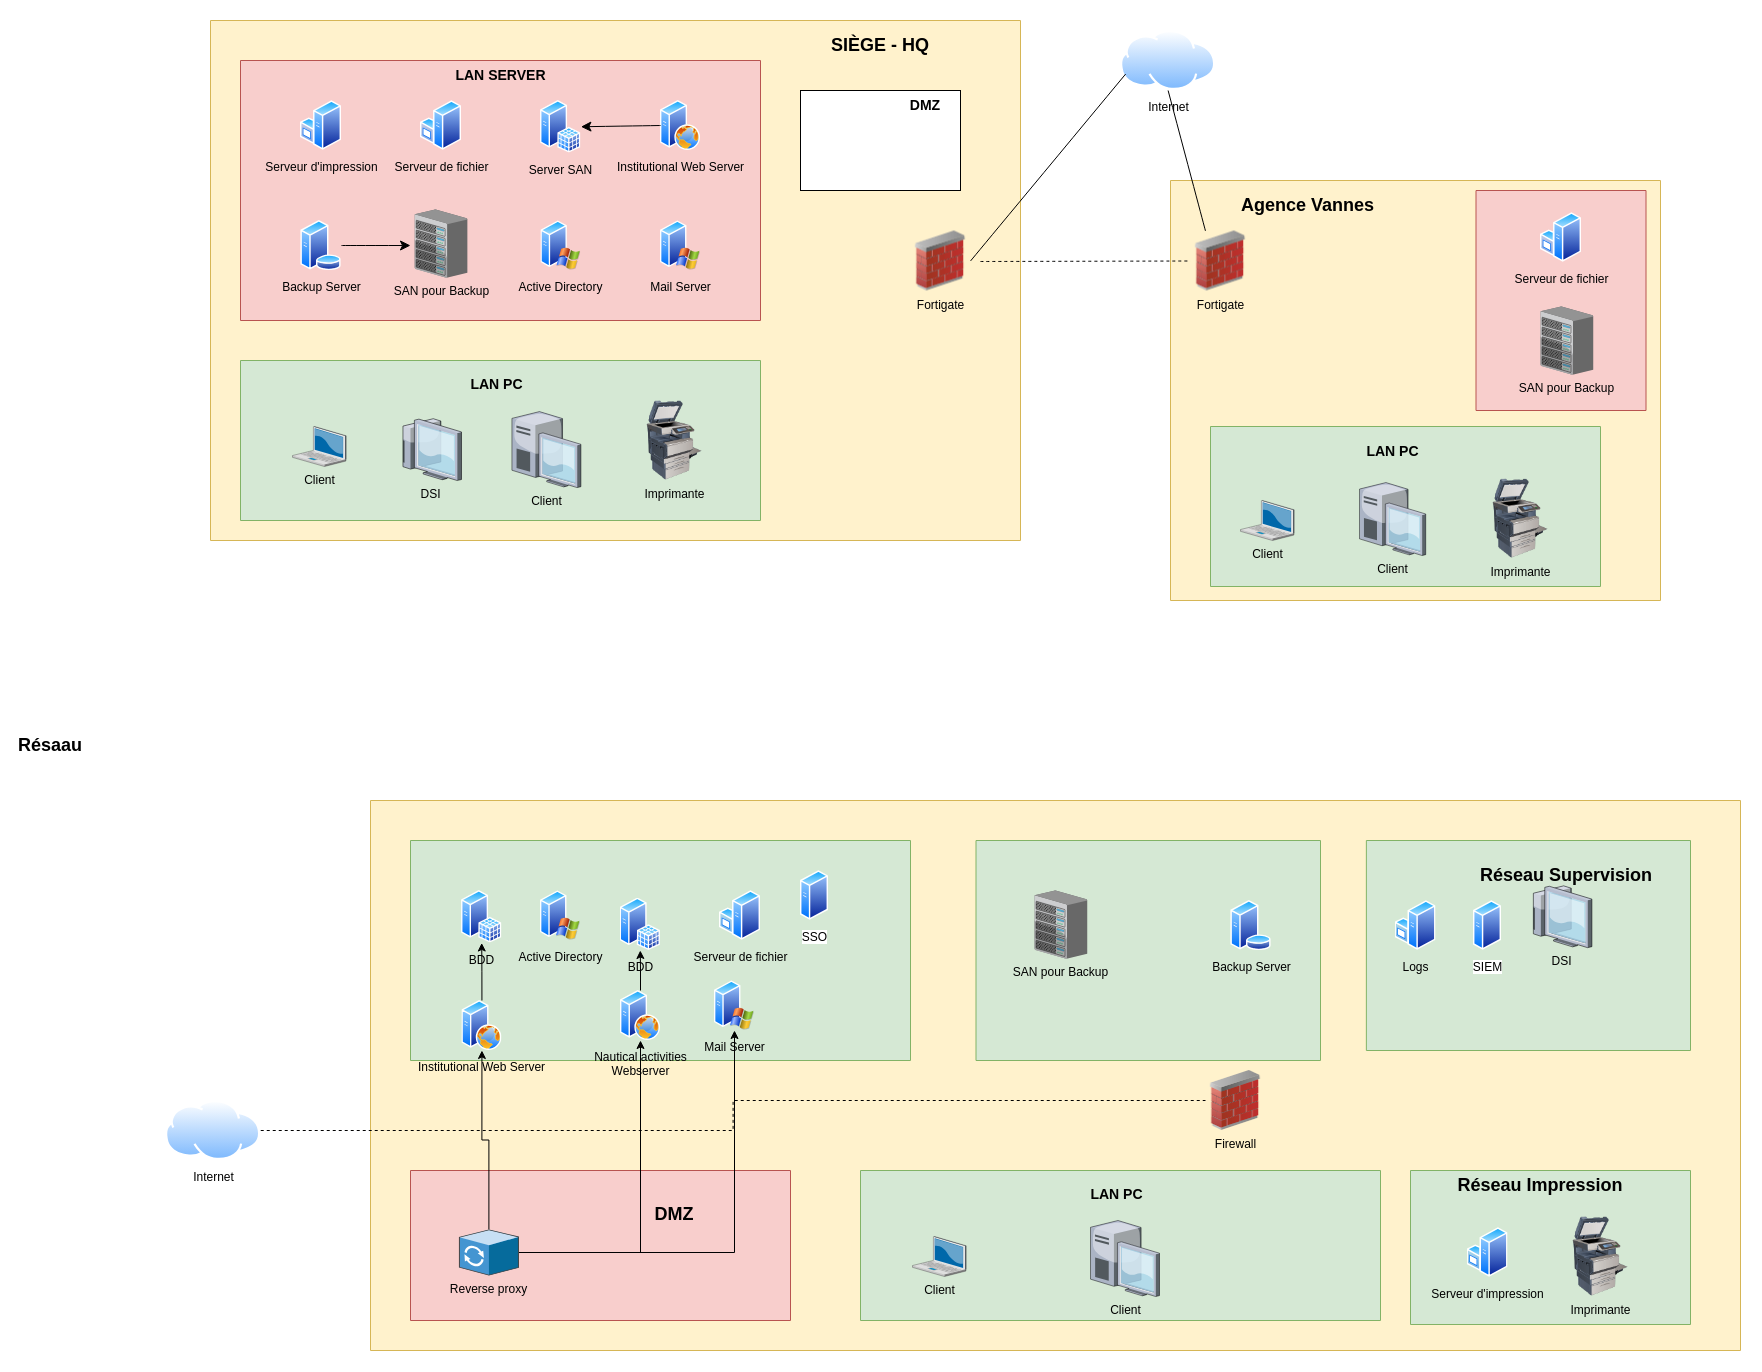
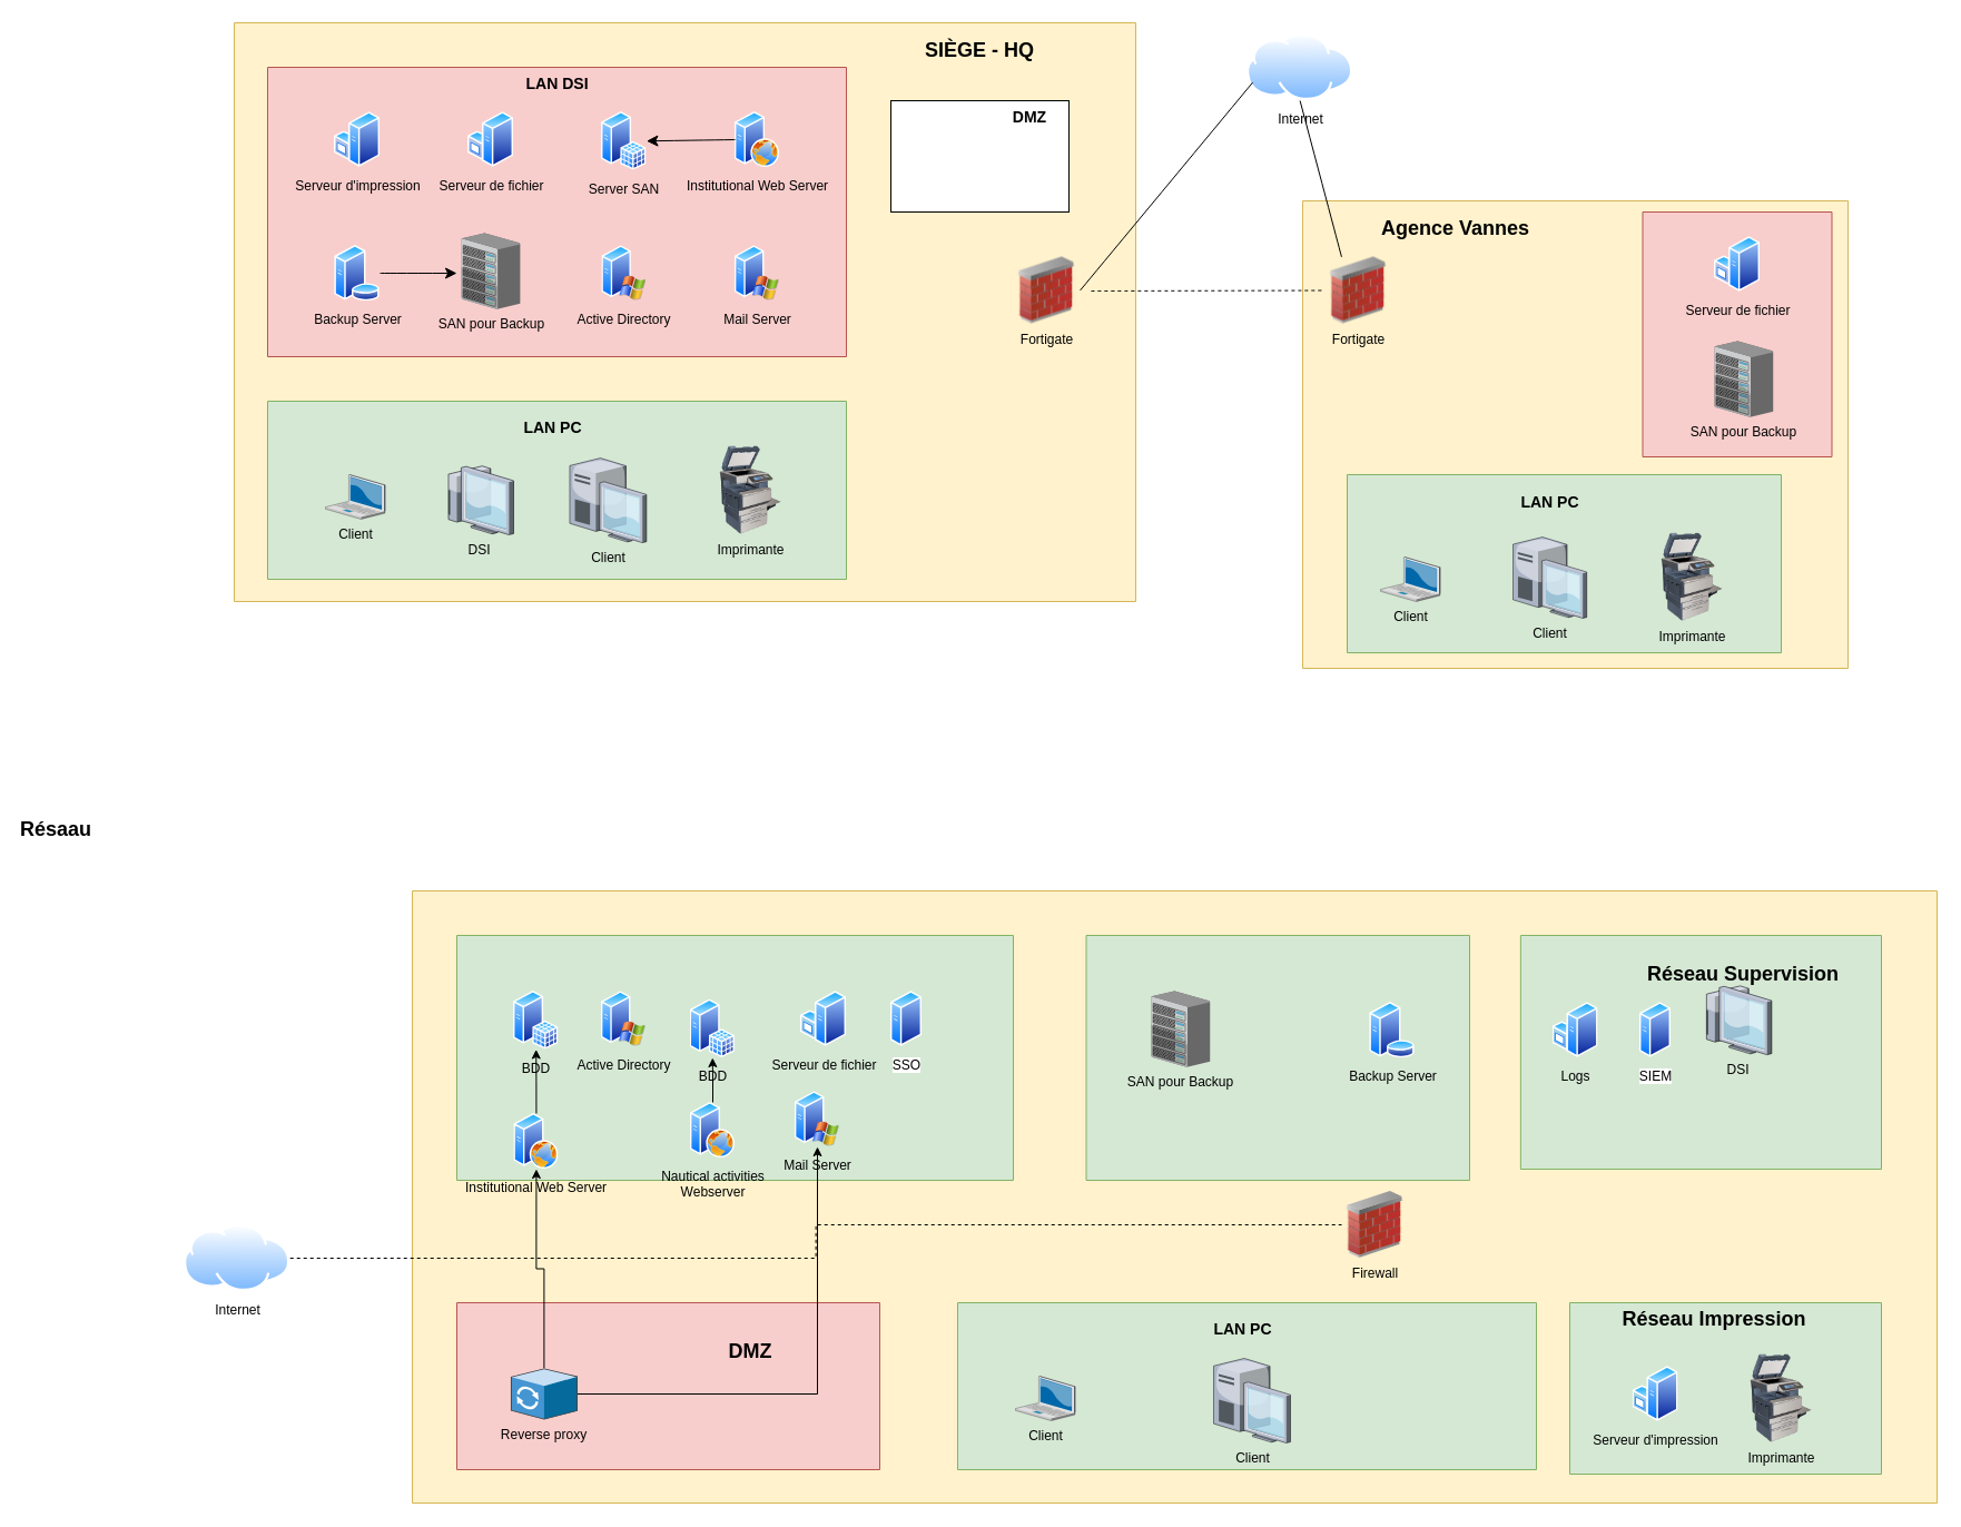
- <mxCell id="17" value="&lt;h3&gt;LAN SERVER&lt;/h3&gt;" style="text;html=1;align=center;verticalAlign=middle;whiteSpace=wrap;rounded=0;" vertex="1" parent="1"><mxGeometry x="451.43" width="98.57" height="30" as="geometry" y="60" /></mxCell>
+ <mxCell id="17" value="&lt;h3&gt;LAN DSI&lt;/h3&gt;" style="text;html=1;align=center;verticalAlign=middle;whiteSpace=wrap;rounded=0;" vertex="1" parent="1"><mxGeometry x="451.43" width="98.57" height="30" as="geometry" y="60" /></mxCell>
- <mxCell id="51" value="&lt;span&gt;SSO&lt;/span&gt;" style="image;aspect=fixed;perimeter=ellipsePerimeter;html=1;align=center;shadow=0;dashed=0;spacingTop=3;image=img/lib/active_directory/generic_server.svg;" vertex="1" parent="1"><mxGeometry x="800" y="870" width="28.0" height="50" as="geometry" /></mxCell>
+ <mxCell id="51" value="&lt;span&gt;SSO&lt;/span&gt;" style="image;aspect=fixed;perimeter=ellipsePerimeter;html=1;align=center;shadow=0;dashed=0;spacingTop=3;image=img/lib/active_directory/generic_server.svg;" vertex="1" parent="1"><mxGeometry x="800" y="890" width="28.0" height="50" as="geometry" /></mxCell>
- <mxCell id="66" style="edgeStyle=orthogonalEdgeStyle;rounded=0;orthogonalLoop=1;jettySize=auto;html=1;" edge="1" parent="1" source="68" target="62"><mxGeometry relative="1" as="geometry" /></mxCell>
